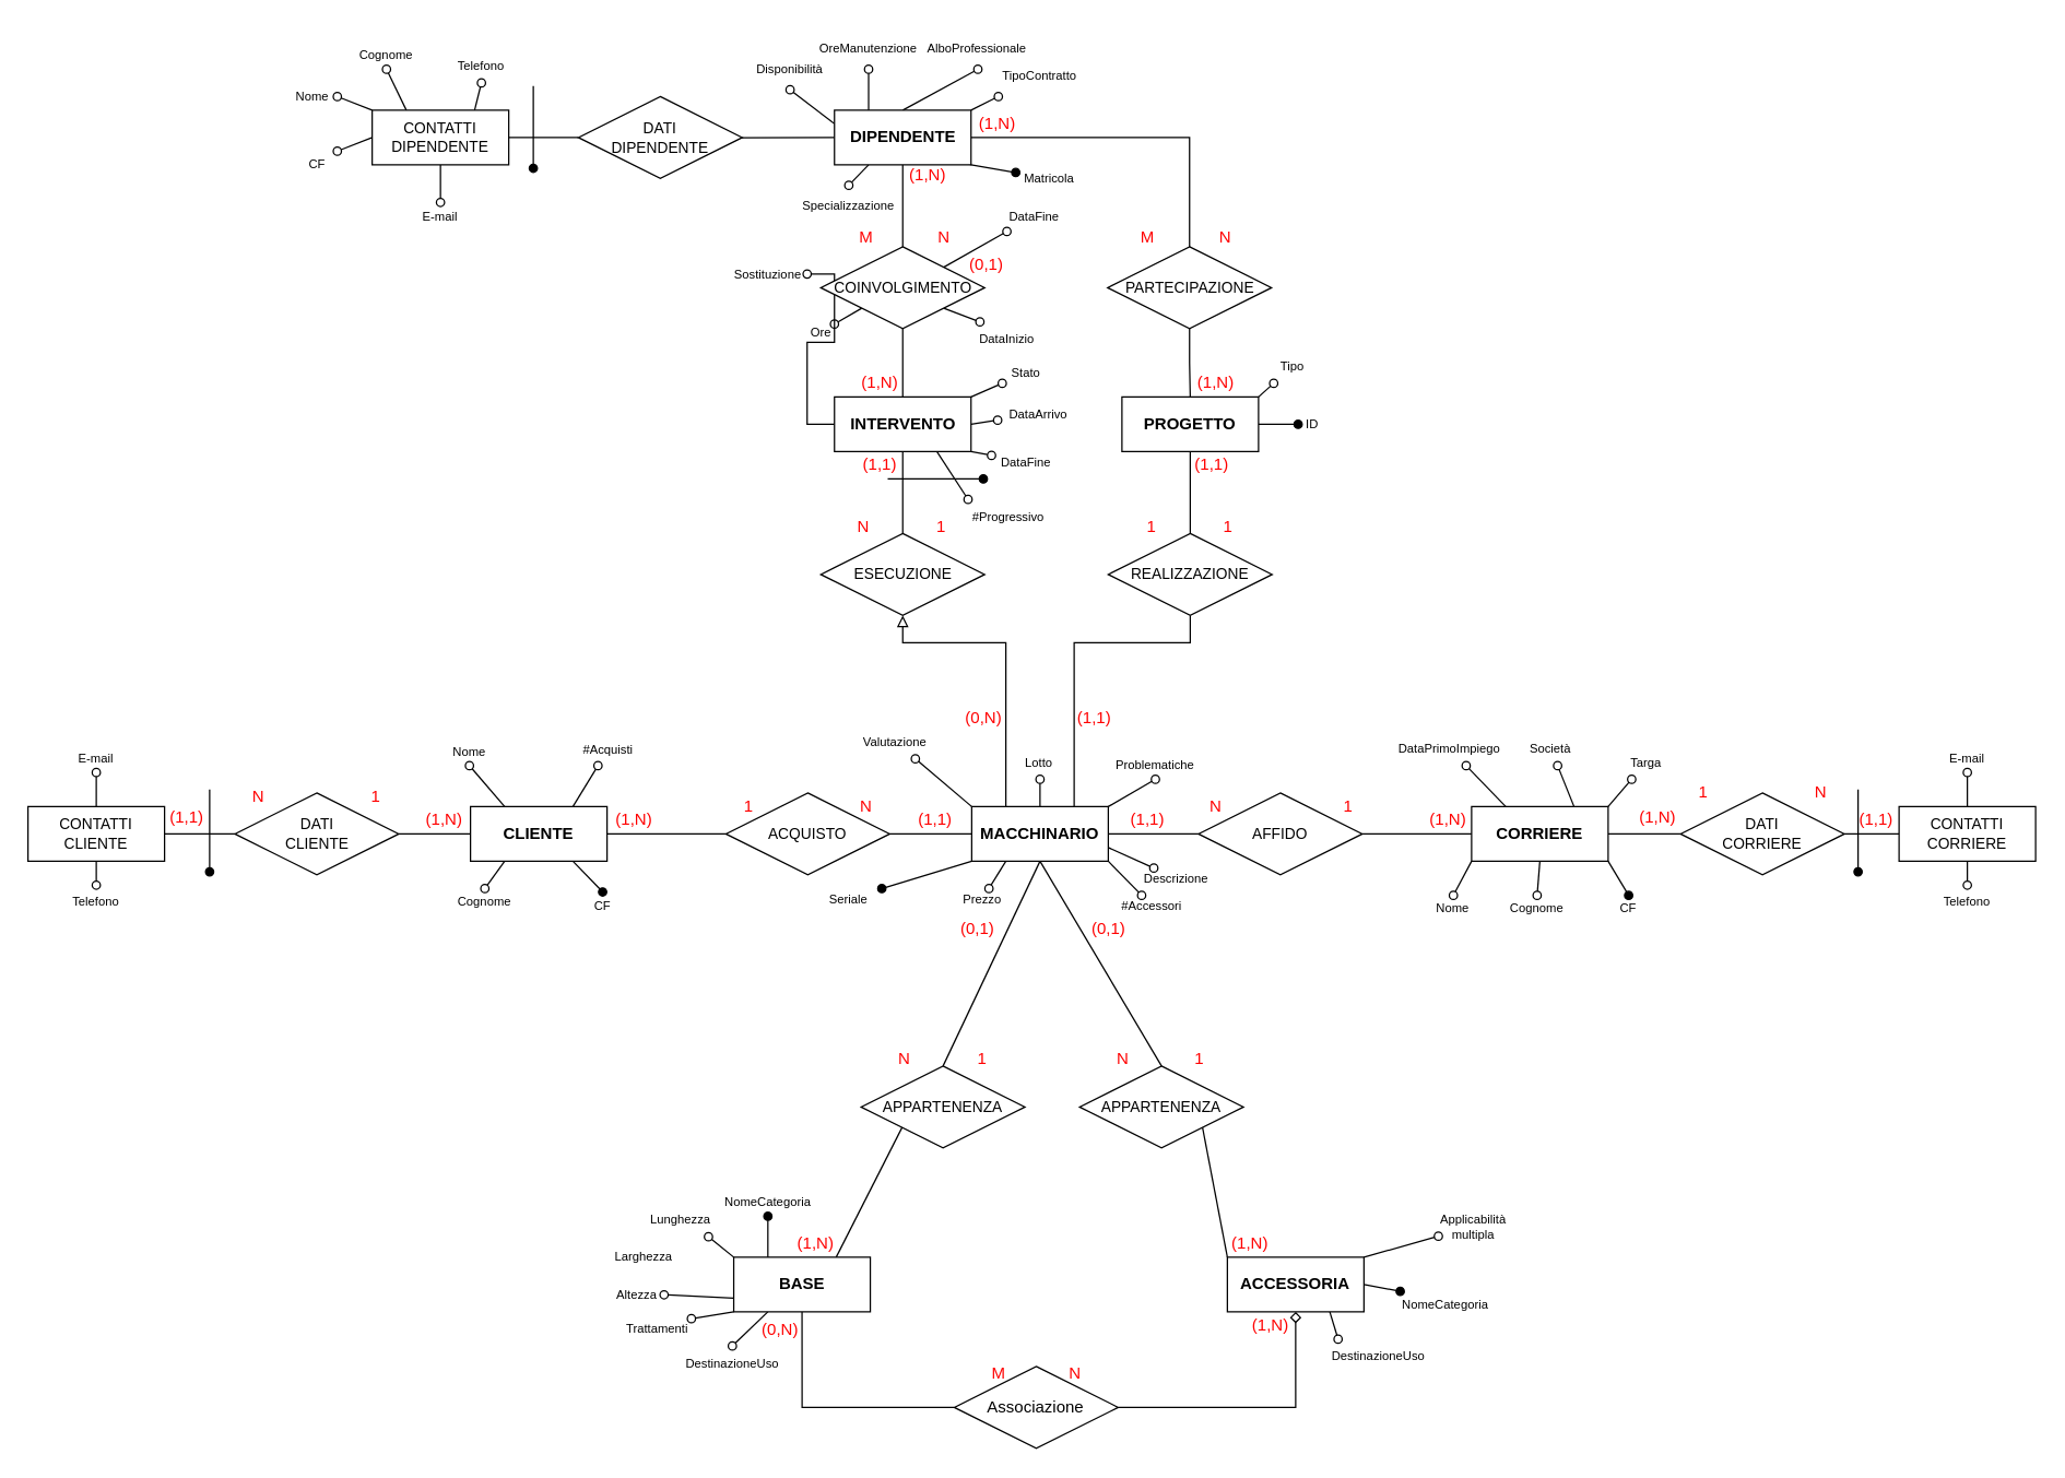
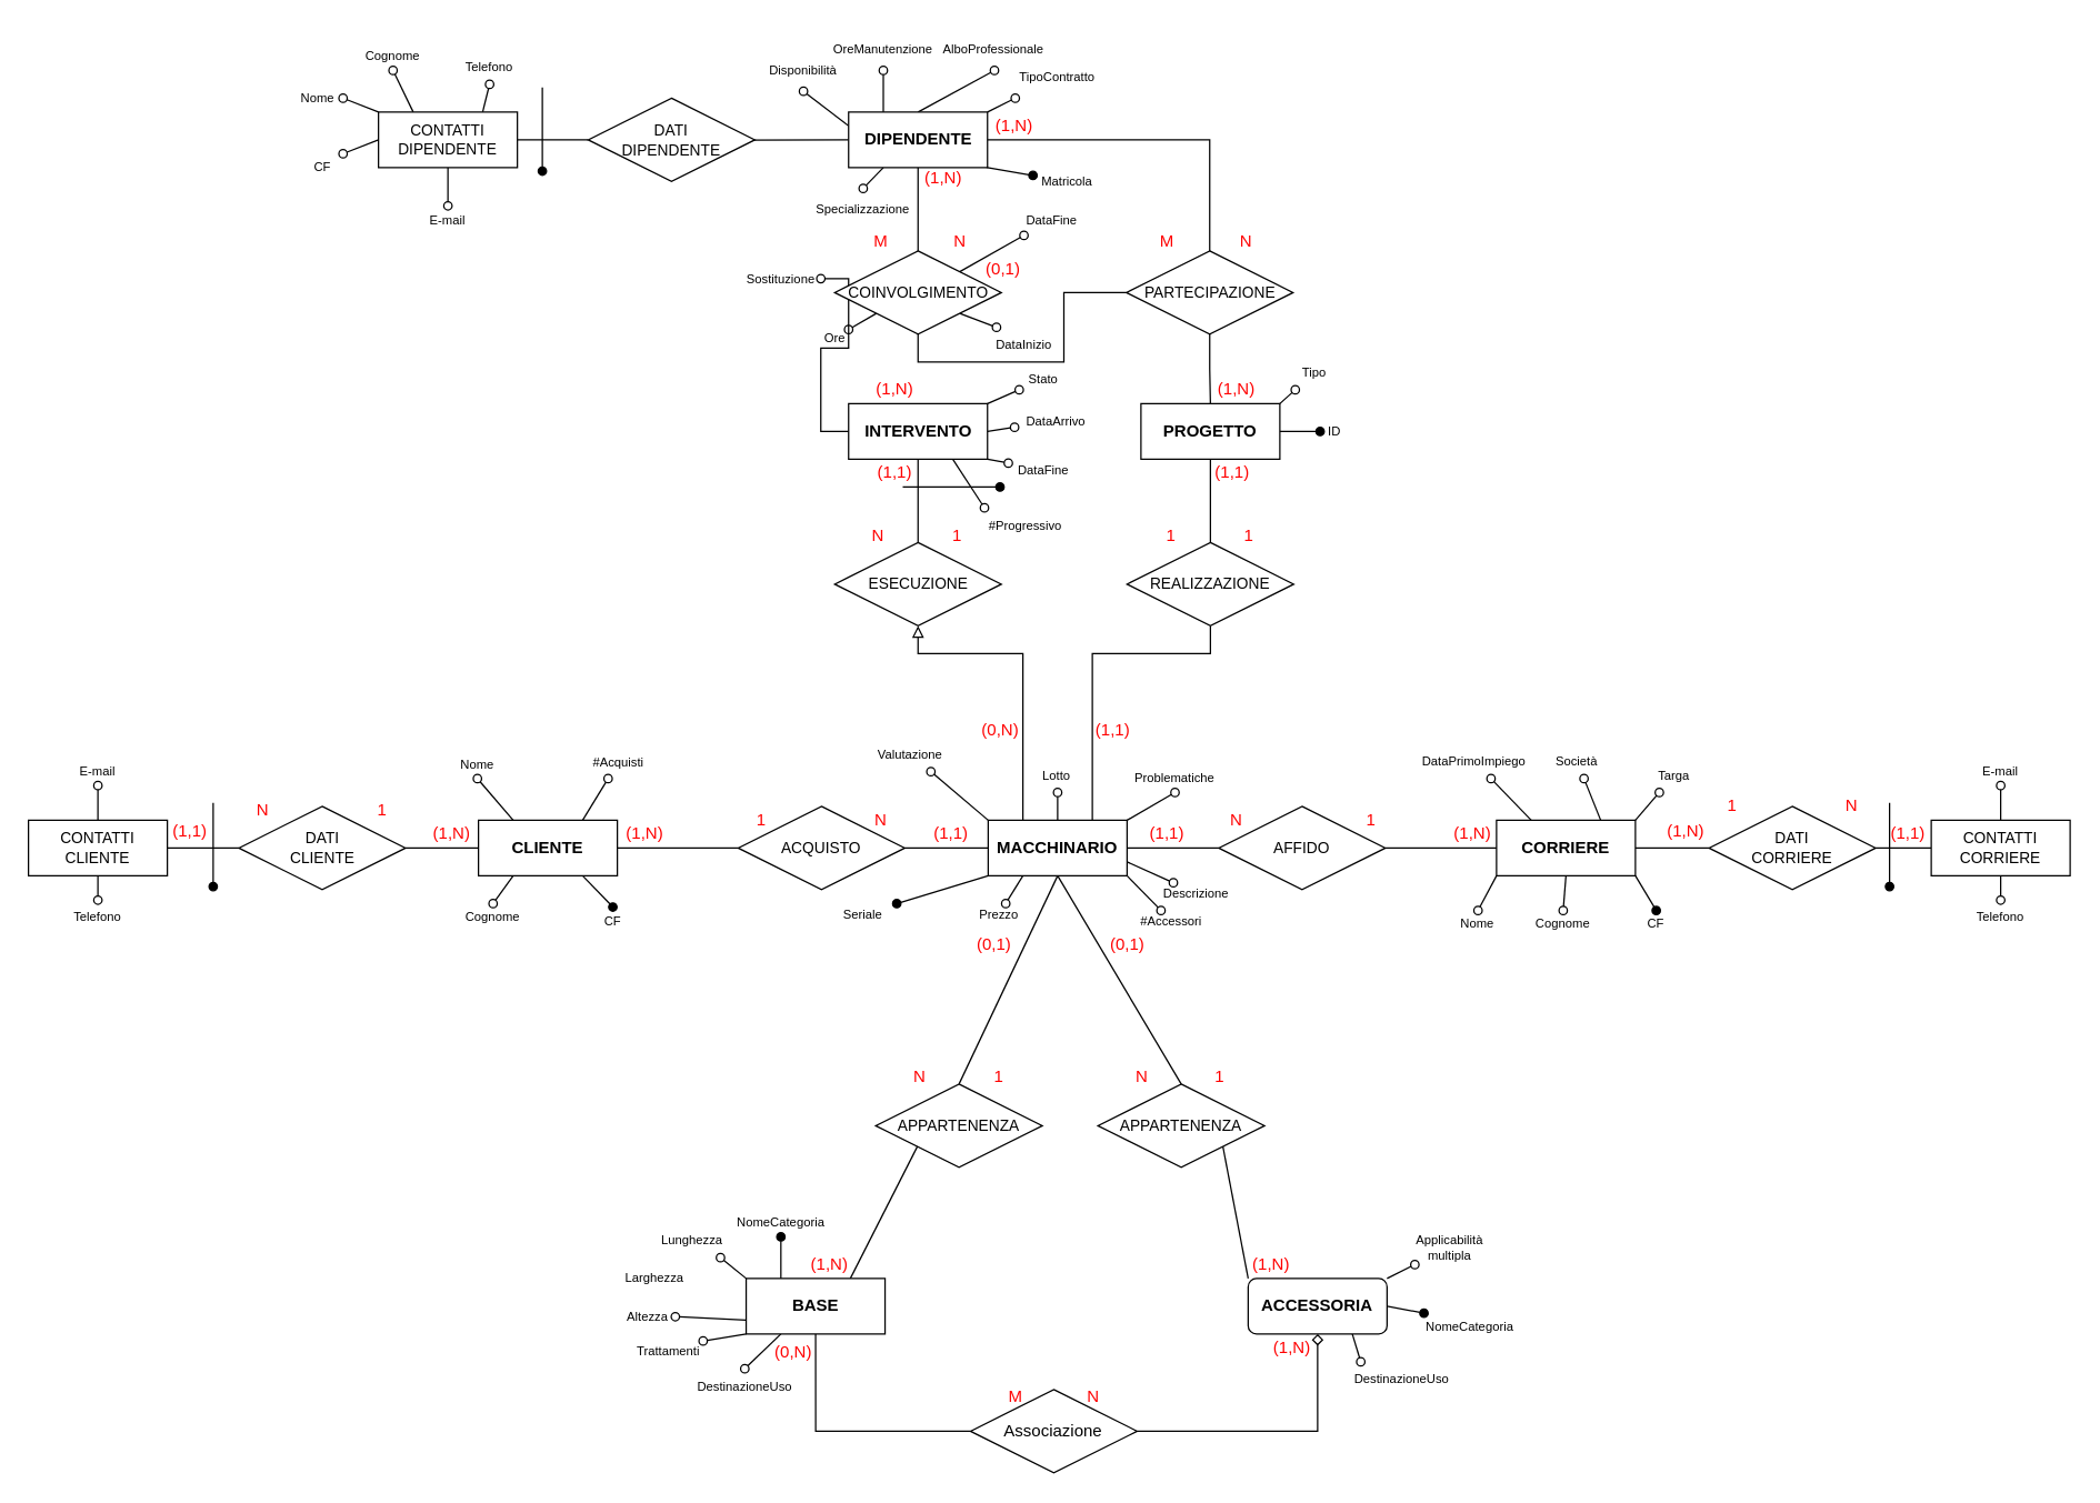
- <mxCell id="58" style="edgeStyle=orthogonalEdgeStyle;rounded=0;orthogonalLoop=1;jettySize=auto;html=1;exitX=0.5;exitY=1;exitDx=0;exitDy=0;entryX=0.5;entryY=0;entryDx=0;entryDy=0;endArrow=none;endFill=0;" parent="1" source="62" target="39" edge="1"><mxGeometry relative="1" as="geometry" /></mxCell>
+ <mxCell id="58" style="edgeStyle=orthogonalEdgeStyle;rounded=0;orthogonalLoop=1;jettySize=auto;html=1;exitX=0.5;exitY=1;exitDx=0;exitDy=0;endArrow=none;endFill=0;" parent="1" source="62" target="53" edge="1"><mxGeometry relative="1" as="geometry" /></mxCell>
- <mxCell id="111" value="Applicabilità multipla" style="text;html=1;strokeColor=none;fillColor=none;align=center;verticalAlign=middle;whiteSpace=wrap;rounded=0;fontSize=9;" parent="1" vertex="1"><mxGeometry x="1052.69" y="885" width="51" height="25" as="geometry" /></mxCell>
+ <mxCell id="111" value="Applicabilità multipla" style="text;html=1;strokeColor=none;fillColor=none;align=center;verticalAlign=middle;whiteSpace=wrap;rounded=0;fontSize=9;" parent="1" vertex="1"><mxGeometry x="1017.69" y="885" width="51" height="25" as="geometry" /></mxCell>
- <mxCell id="77" value="&lt;b&gt;ACCESSORIA&lt;/b&gt;" style="whiteSpace=wrap;html=1;align=center;" parent="1" vertex="1"><mxGeometry x="898.19" y="920" width="100" height="40" as="geometry" /></mxCell>
+ <mxCell id="77" value="&lt;b&gt;ACCESSORIA&lt;/b&gt;" style="whiteSpace=wrap;html=1;align=center;rounded=1;" parent="1" vertex="1"><mxGeometry x="898.19" y="920" width="100" height="40" as="geometry" /></mxCell>
